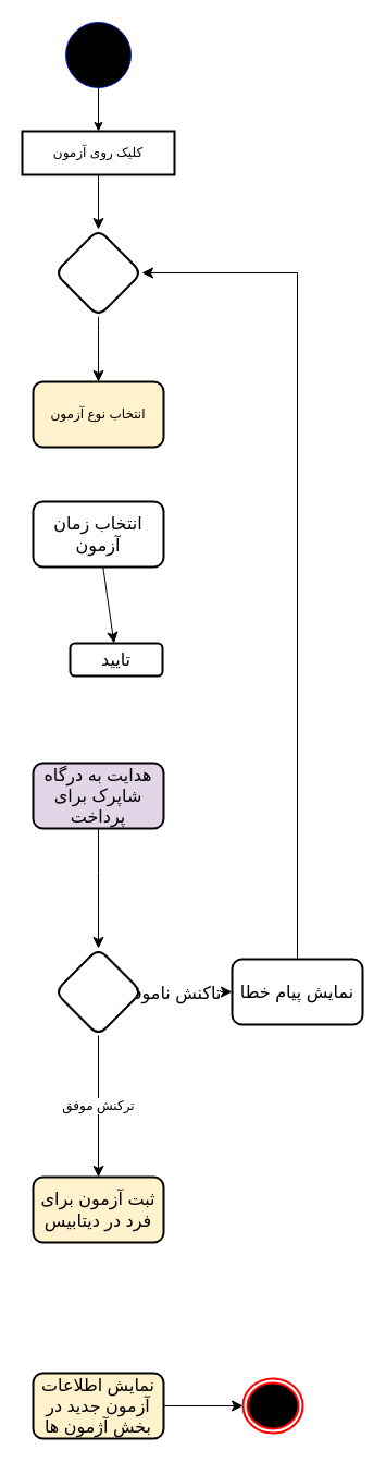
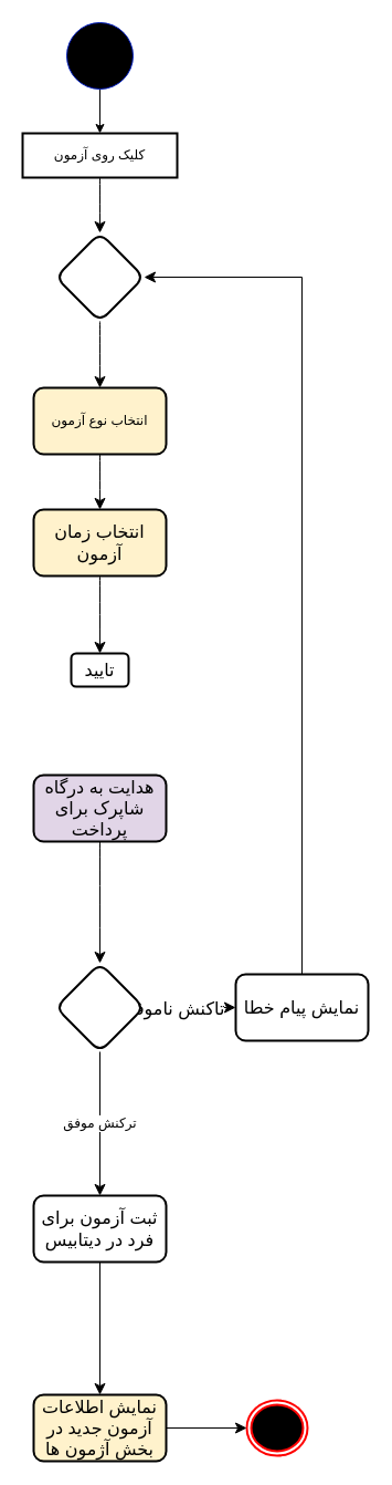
+ <mxCell id="7" value="" style="edgeStyle=none;curved=1;rounded=0;orthogonalLoop=1;jettySize=auto;html=1;fontSize=12;startSize=8;endSize=8;" edge="1" parent="1" source="8" target="10"><mxGeometry relative="1" as="geometry" /></mxCell>
- <mxCell id="10" value="انتخاب زمان آزمون" style="whiteSpace=wrap;html=1;rounded=1;strokeWidth=2;fontSize=16;" vertex="1" parent="1"><mxGeometry x="30" y="460" width="120" height="60" as="geometry" /></mxCell>
+ <mxCell id="10" value="انتخاب زمان آزمون" style="whiteSpace=wrap;html=1;rounded=1;strokeWidth=2;fontSize=16;fillColor=#fff2cc;" vertex="1" parent="1"><mxGeometry x="30" y="460" width="120" height="60" as="geometry" /></mxCell>
- <mxCell id="13" value="تایید" style="whiteSpace=wrap;html=1;fontSize=16;rounded=1;strokeWidth=2;" vertex="1" parent="1"><mxGeometry x="64" y="590" width="85" height="30" as="geometry" /></mxCell>
+ <mxCell id="13" value="تایید" style="whiteSpace=wrap;html=1;fontSize=16;rounded=1;strokeWidth=2;" vertex="1" parent="1"><mxGeometry x="64" y="590" width="52" height="30" as="geometry" /></mxCell>
- <mxCell id="23" value="ثبت آزمون برای فرد در دیتابیس" style="whiteSpace=wrap;html=1;fontSize=16;rounded=1;strokeWidth=2;fillColor=#fff2cc;" vertex="1" parent="1"><mxGeometry x="30" y="1080" width="120" height="60" as="geometry" /></mxCell>
+ <mxCell id="23" value="ثبت آزمون برای فرد در دیتابیس" style="whiteSpace=wrap;html=1;fontSize=16;rounded=1;strokeWidth=2;" vertex="1" parent="1"><mxGeometry x="30" y="1080" width="120" height="60" as="geometry" /></mxCell>
+ <mxCell id="22" value="" style="edgeStyle=orthogonalEdgeStyle;rounded=0;orthogonalLoop=1;jettySize=auto;html=1;fontSize=12;startSize=8;endSize=8;" edge="1" parent="1" source="23" target="25"><mxGeometry relative="1" as="geometry" /></mxCell>
